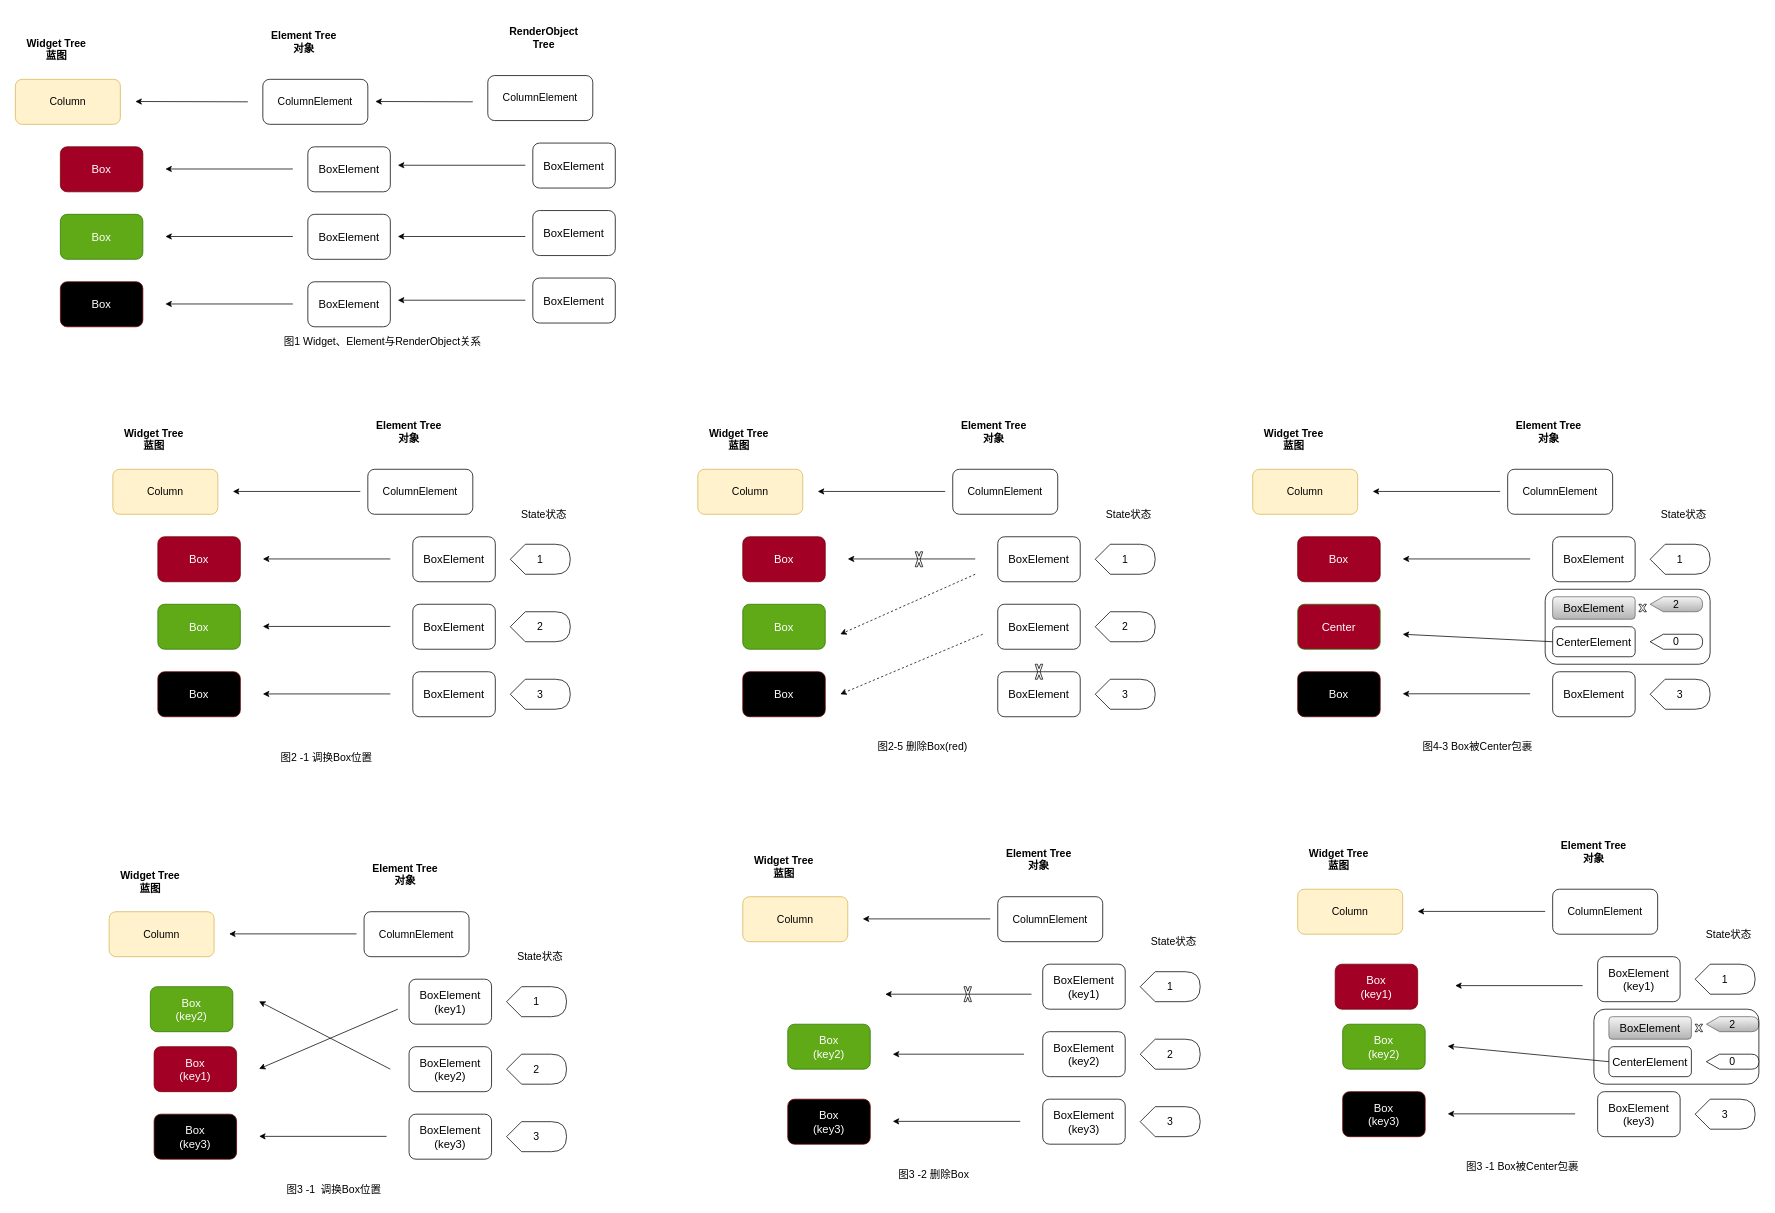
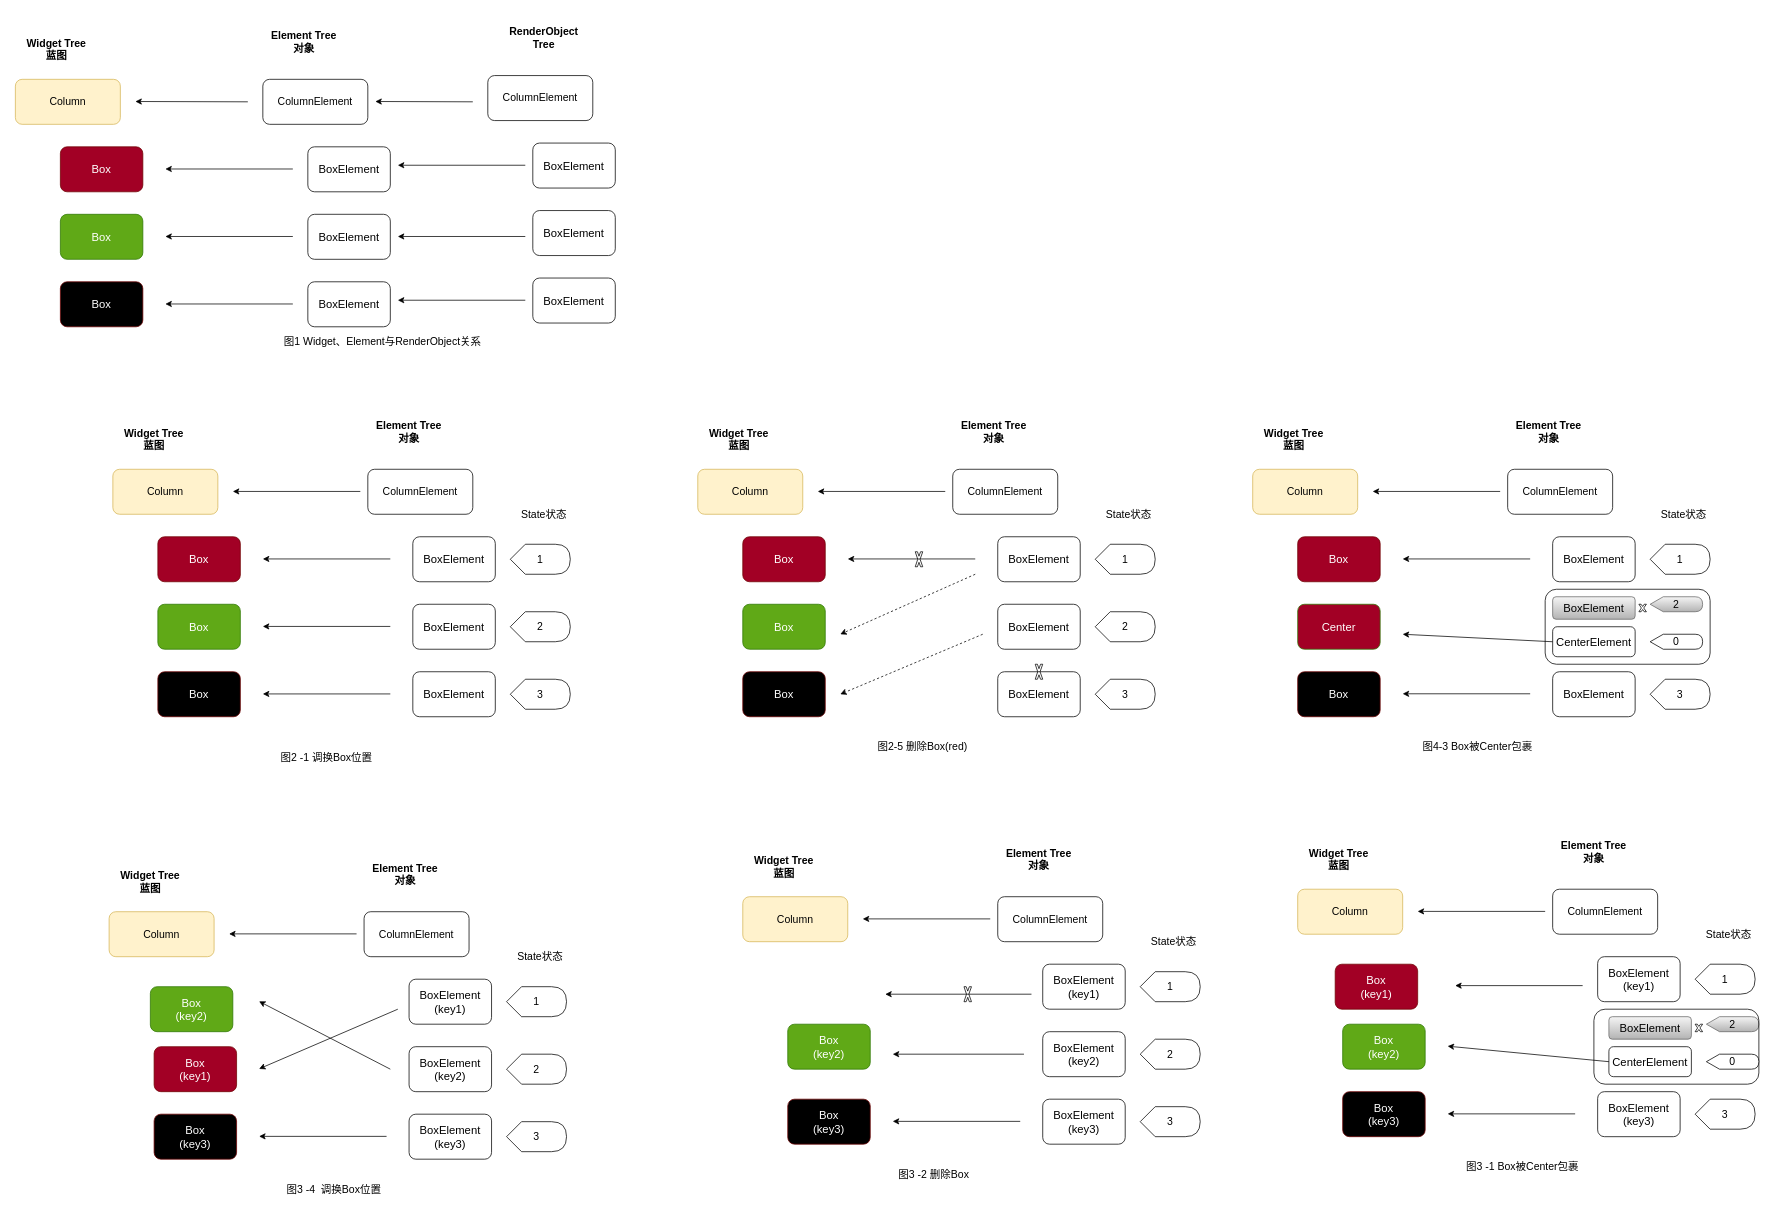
- <mxCell id="107" value="图3 -1&amp;nbsp; 调换Box位置" style="text;html=1;strokeColor=none;fillColor=none;align=center;verticalAlign=middle;whiteSpace=wrap;rounded=0;fontSize=14;" vertex="1" parent="1"><mxGeometry x="345" y="1575" width="200" height="20" as="geometry" /></mxCell>
+ <mxCell id="107" value="图3 -4&amp;nbsp; 调换Box位置" style="text;html=1;strokeColor=none;fillColor=none;align=center;verticalAlign=middle;whiteSpace=wrap;rounded=0;fontSize=14;" vertex="1" parent="1"><mxGeometry x="345" y="1575" width="200" height="20" as="geometry" /></mxCell>
